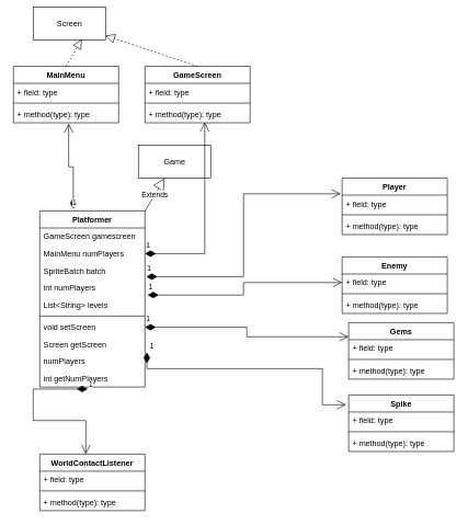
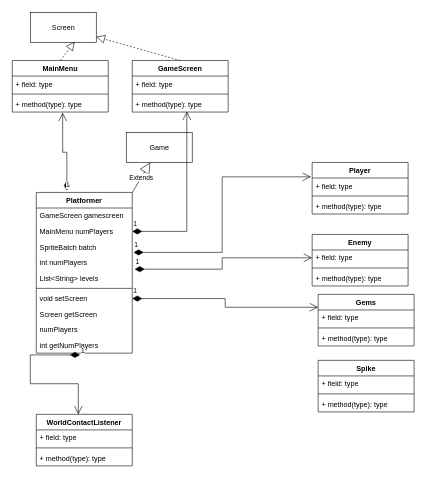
- <mxCell id="3" value="Screen" style="html=1;" parent="1" vertex="1"><mxGeometry x="50" y="10" width="110" height="50" as="geometry" /></mxCell>
+ <mxCell id="3" value="Screen" style="html=1;" parent="1" vertex="1"><mxGeometry x="50" y="20" width="110" height="50" as="geometry" /></mxCell>
- <mxCell id="52" value="1" style="endArrow=open;html=1;endSize=12;startArrow=diamondThin;startSize=14;startFill=1;edgeStyle=orthogonalEdgeStyle;align=left;verticalAlign=bottom;rounded=0;exitX=1.019;exitY=-0.038;exitDx=0;exitDy=0;exitPerimeter=0;entryX=-0.025;entryY=0.174;entryDx=0;entryDy=0;entryPerimeter=0;" edge="1" parent="1" source="23" target="48"><mxGeometry x="-1" y="3" relative="1" as="geometry"><mxPoint x="330" y="510" as="sourcePoint" /><mxPoint x="490" y="510" as="targetPoint" /><Array as="points"><mxPoint x="223" y="560" /><mxPoint x="490" y="560" /><mxPoint x="490" y="615" /></Array></mxGeometry></mxCell>
